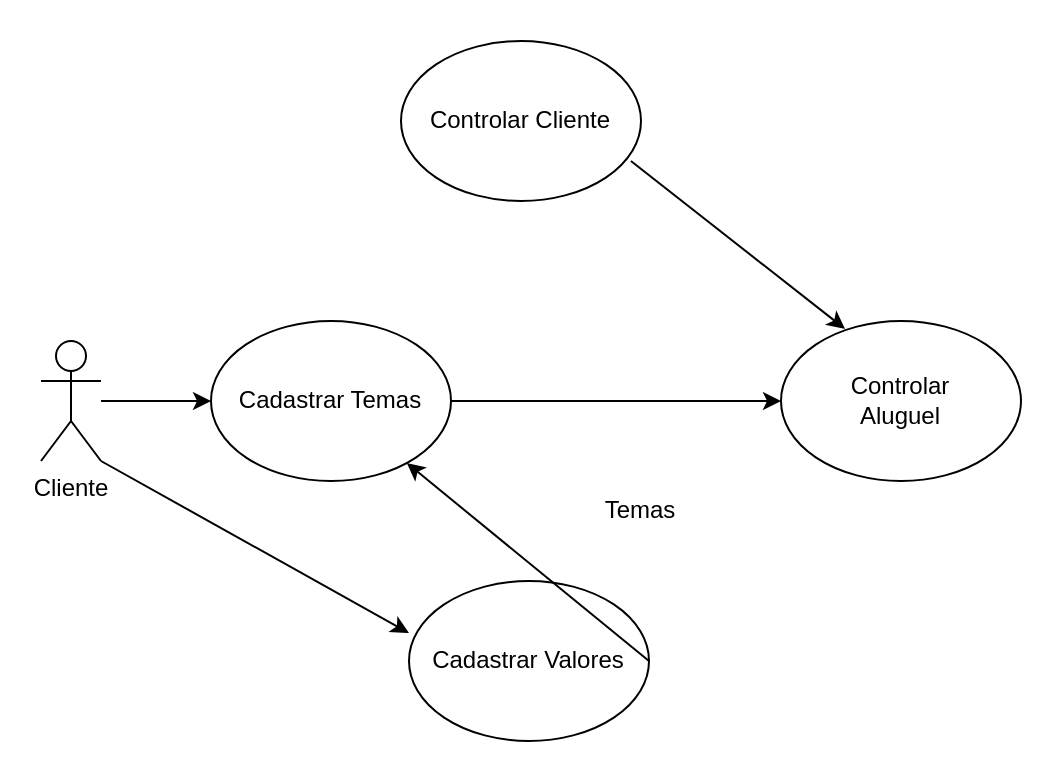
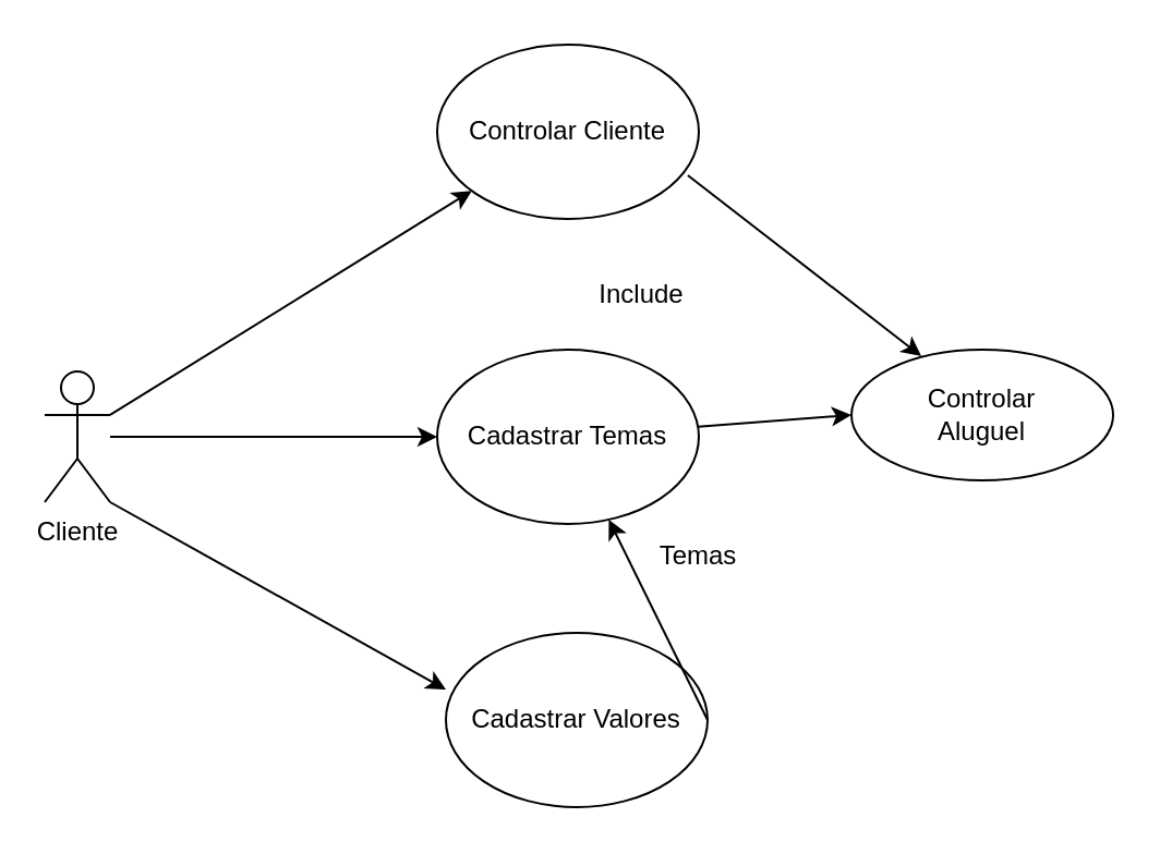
+ <mxCell id="9" value="Include" style="text;html=1;strokeColor=none;fillColor=none;align=center;verticalAlign=middle;whiteSpace=wrap;rounded=0;" vertex="1" parent="1"><mxGeometry x="264" y="120" width="60" height="30" as="geometry" /></mxCell>
+ <mxCell id="6" value="" style="endArrow=classic;html=1;rounded=0;exitX=1;exitY=0.333;exitDx=0;exitDy=0;exitPerimeter=0;" edge="1" parent="1" source="2" target="5"><mxGeometry width="50" height="50" relative="1" as="geometry"><mxPoint x="40" y="190" as="sourcePoint" /><mxPoint x="90" y="140" as="targetPoint" /></mxGeometry></mxCell>
- <mxCell id="3" value="Cadastrar Temas" style="ellipse;whiteSpace=wrap;html=1;" vertex="1" parent="1"><mxGeometry x="105" y="160" width="120" height="80" as="geometry" /></mxCell>
+ <mxCell id="3" value="Cadastrar Temas" style="ellipse;whiteSpace=wrap;html=1;" vertex="1" parent="1"><mxGeometry x="200" y="160" width="120" height="80" as="geometry" /></mxCell>
- <mxCell id="11" value="Controlar&lt;br&gt;Aluguel" style="ellipse;whiteSpace=wrap;html=1;" vertex="1" parent="1"><mxGeometry x="390" y="160" width="120" height="80" as="geometry" /></mxCell>
+ <mxCell id="11" value="Controlar&lt;br&gt;Aluguel" style="ellipse;whiteSpace=wrap;html=1;" vertex="1" parent="1"><mxGeometry x="390" y="160" width="120" height="60" as="geometry" /></mxCell>
